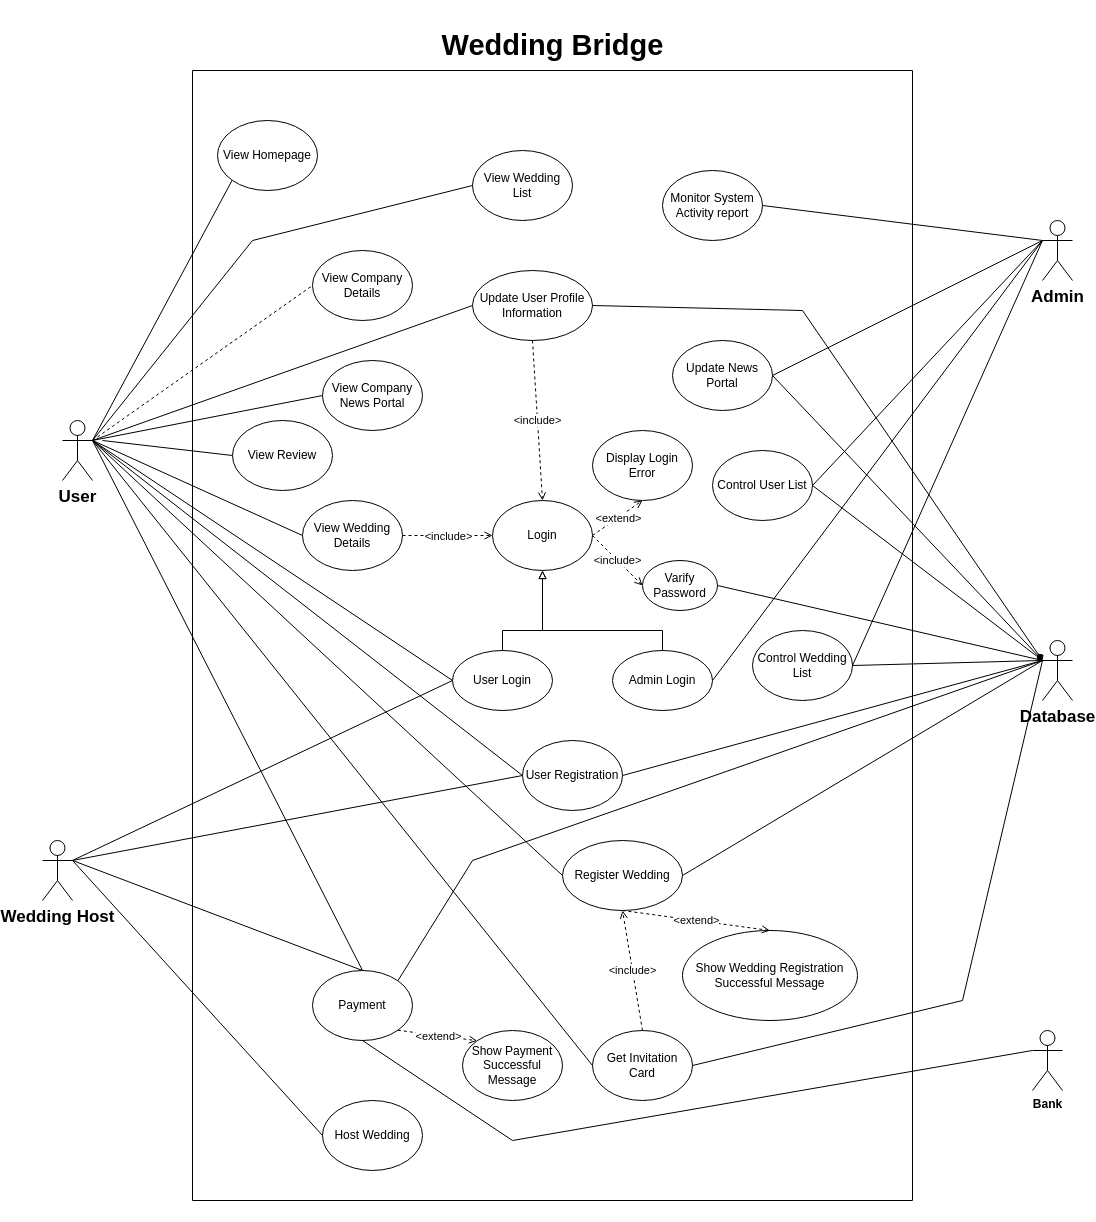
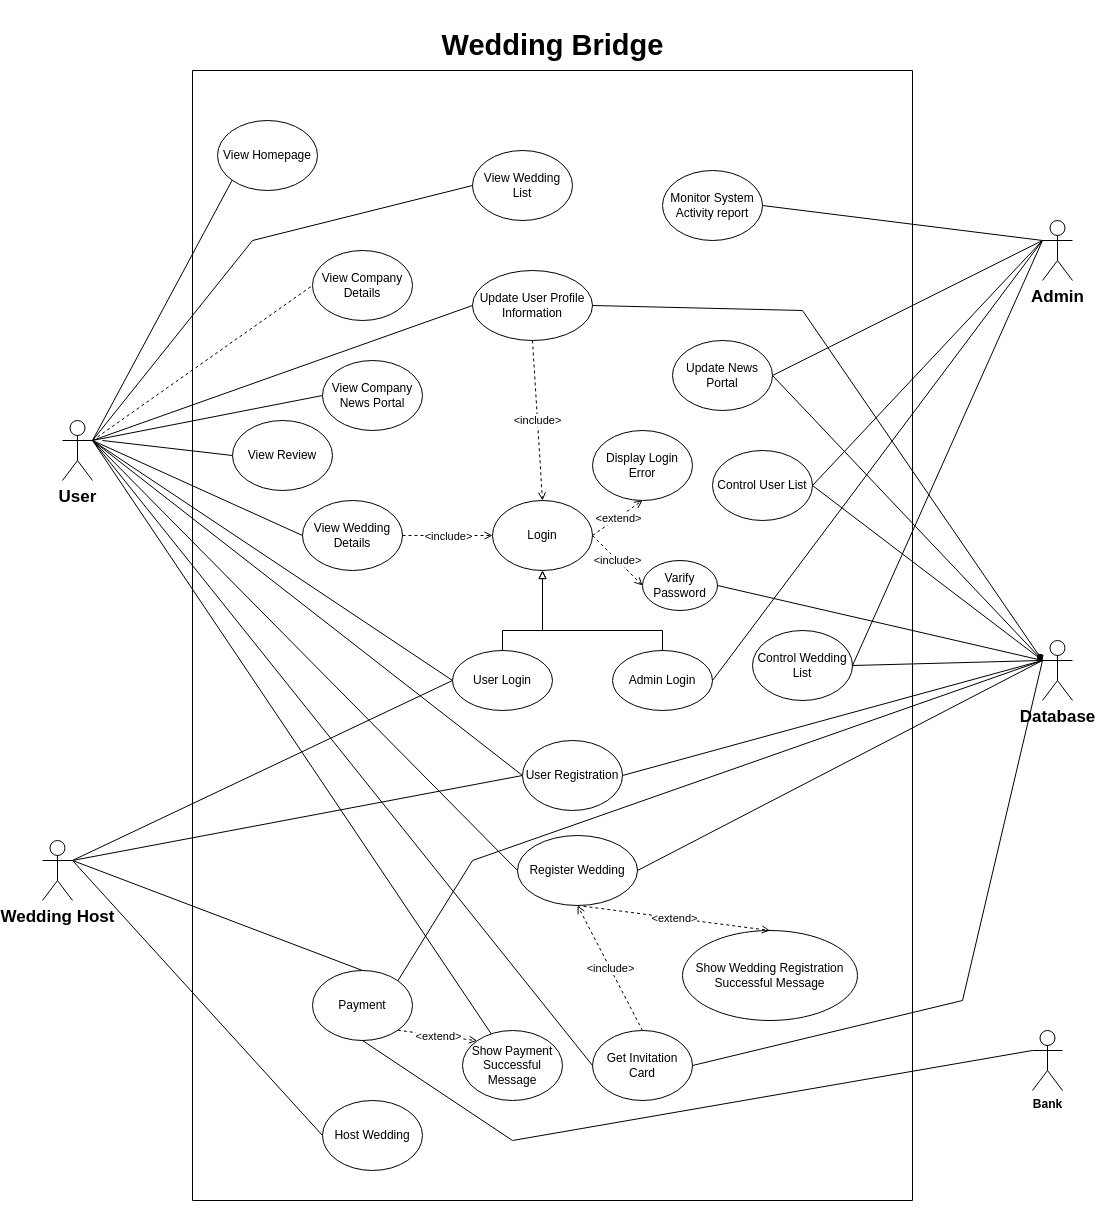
- <mxCell id="68" value="" style="endArrow=none;html=1;rounded=0;exitX=1;exitY=0.333;exitDx=0;exitDy=0;exitPerimeter=0;entryX=0.5;entryY=0;entryDx=0;entryDy=0;" parent="1" source="2" target="10" edge="1"><mxGeometry width="50" height="50" relative="1" as="geometry"><mxPoint x="330" y="670" as="sourcePoint" /><mxPoint x="380" y="620" as="targetPoint" /></mxGeometry></mxCell>
+ <mxCell id="68" value="" style="endArrow=none;html=1;rounded=0;exitX=1;exitY=0.333;exitDx=0;exitDy=0;exitPerimeter=0;" parent="1" source="2" target="11" edge="1"><mxGeometry width="50" height="50" relative="1" as="geometry"><mxPoint x="330" y="670" as="sourcePoint" /><mxPoint x="380" y="620" as="targetPoint" /></mxGeometry></mxCell>
- <mxCell id="31" value="Register Wedding" style="ellipse;whiteSpace=wrap;html=1;" parent="6" vertex="1"><mxGeometry x="370" y="770" width="120" height="70" as="geometry" /></mxCell>
+ <mxCell id="31" value="Register Wedding" style="ellipse;whiteSpace=wrap;html=1;" parent="6" vertex="1"><mxGeometry x="325" y="765" width="120" height="70" as="geometry" /></mxCell>
